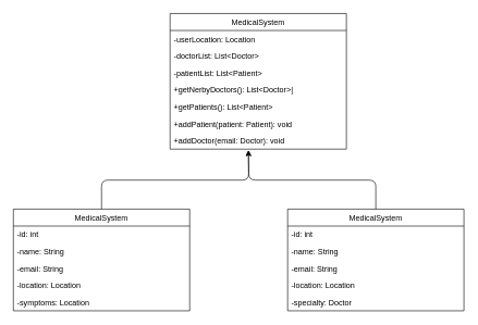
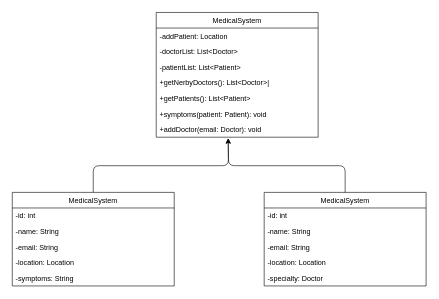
- <mxCell id="3" value="-userLocation: Location" style="text;strokeColor=none;fillColor=none;align=left;verticalAlign=top;spacingLeft=4;spacingRight=4;overflow=hidden;rotatable=0;points=[[0,0.5],[1,0.5]];portConstraint=eastwest;" vertex="1" parent="2"><mxGeometry y="26" width="270" height="26" as="geometry" /></mxCell>
+ <mxCell id="3" value="-addPatient: Location" style="text;strokeColor=none;fillColor=none;align=left;verticalAlign=top;spacingLeft=4;spacingRight=4;overflow=hidden;rotatable=0;points=[[0,0.5],[1,0.5]];portConstraint=eastwest;" vertex="1" parent="2"><mxGeometry y="26" width="270" height="26" as="geometry" /></mxCell>
- <mxCell id="8" value="+addPatient(patient: Patient): void" style="text;strokeColor=none;fillColor=none;align=left;verticalAlign=top;spacingLeft=4;spacingRight=4;overflow=hidden;rotatable=0;points=[[0,0.5],[1,0.5]];portConstraint=eastwest;" vertex="1" parent="2"><mxGeometry y="156" width="270" height="26" as="geometry" /></mxCell>
+ <mxCell id="8" value="+symptoms(patient: Patient): void" style="text;strokeColor=none;fillColor=none;align=left;verticalAlign=top;spacingLeft=4;spacingRight=4;overflow=hidden;rotatable=0;points=[[0,0.5],[1,0.5]];portConstraint=eastwest;" vertex="1" parent="2"><mxGeometry y="156" width="270" height="26" as="geometry" /></mxCell>
- <mxCell id="16" value=" -symptoms: Location" style="text;strokeColor=none;fillColor=none;align=left;verticalAlign=top;spacingLeft=4;spacingRight=4;overflow=hidden;rotatable=0;points=[[0,0.5],[1,0.5]];portConstraint=eastwest;" vertex="1" parent="11"><mxGeometry y="130" width="270" height="26" as="geometry" /></mxCell>
+ <mxCell id="16" value=" -symptoms: String" style="text;strokeColor=none;fillColor=none;align=left;verticalAlign=top;spacingLeft=4;spacingRight=4;overflow=hidden;rotatable=0;points=[[0,0.5],[1,0.5]];portConstraint=eastwest;" vertex="1" parent="11"><mxGeometry y="130" width="270" height="26" as="geometry" /></mxCell>
